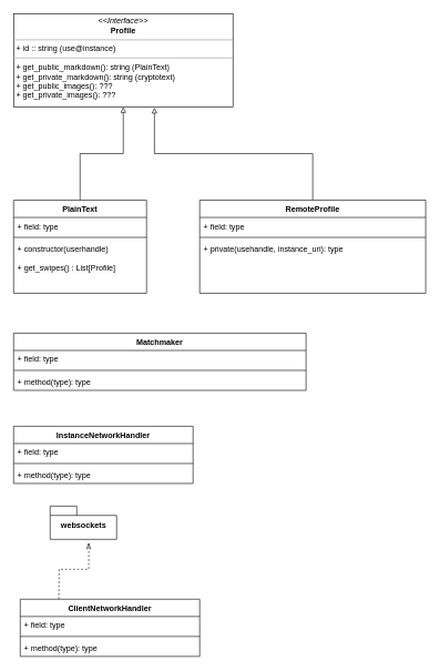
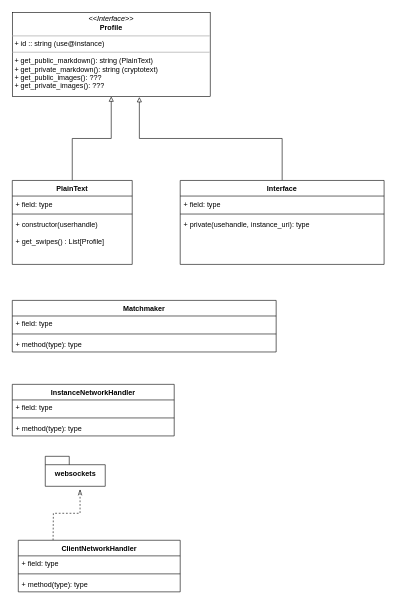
- <mxCell id="9" value="RemoteProfile" style="swimlane;fontStyle=1;align=center;verticalAlign=top;childLayout=stackLayout;horizontal=1;startSize=26;horizontalStack=0;resizeParent=1;resizeParentMax=0;resizeLast=0;collapsible=1;marginBottom=0;" vertex="1" parent="1"><mxGeometry x="300" y="300" width="340" height="140" as="geometry" /></mxCell>
+ <mxCell id="9" value="Interface" style="swimlane;fontStyle=1;align=center;verticalAlign=top;childLayout=stackLayout;horizontal=1;startSize=26;horizontalStack=0;resizeParent=1;resizeParentMax=0;resizeLast=0;collapsible=1;marginBottom=0;" vertex="1" parent="1"><mxGeometry x="300" y="300" width="340" height="140" as="geometry" /></mxCell>
